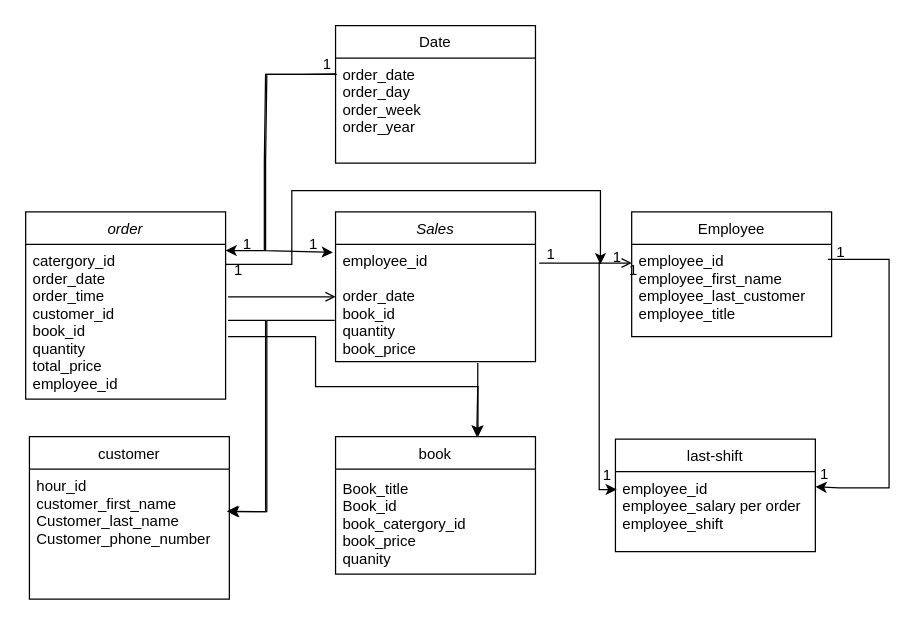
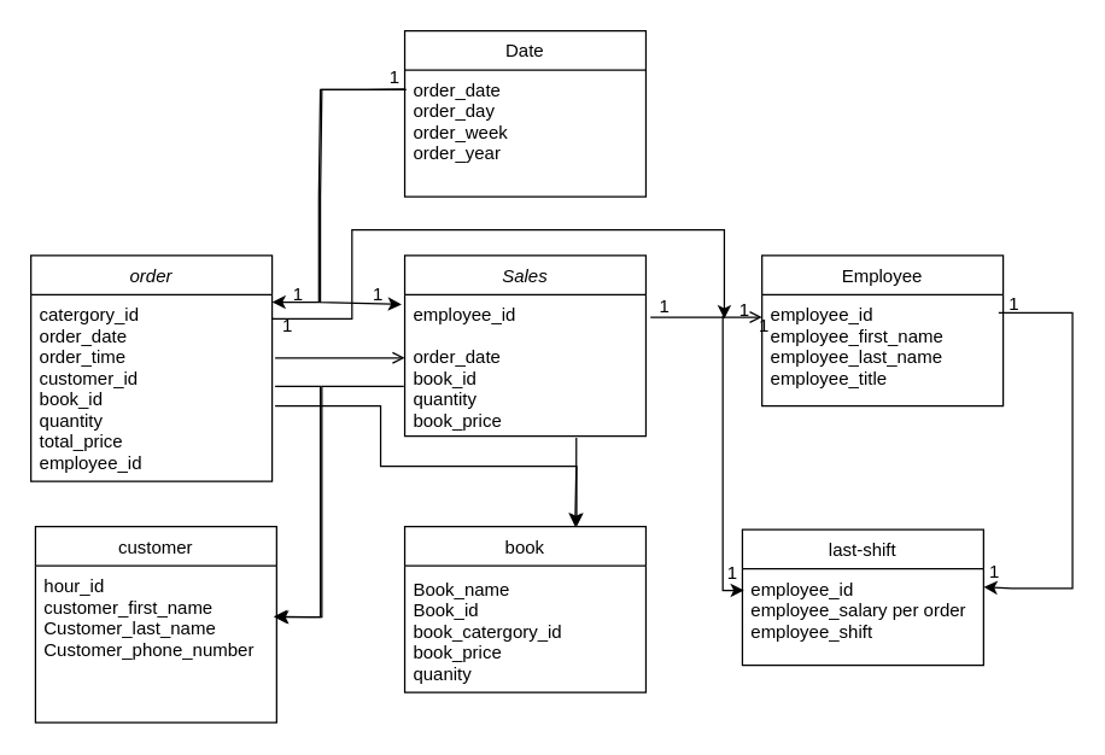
- <mxCell id="8" value="employee_id&#10;employee_first_name&#10;employee_last_customer&#10;employee_title" style="text;align=left;verticalAlign=top;spacingLeft=4;spacingRight=4;overflow=hidden;rotatable=0;points=[[0,0.5],[1,0.5]];portConstraint=eastwest;" parent="7" vertex="1"><mxGeometry y="26" width="160" height="64" as="geometry" /></mxCell>
+ <mxCell id="8" value="employee_id&#10;employee_first_name&#10;employee_last_name&#10;employee_title" style="text;align=left;verticalAlign=top;spacingLeft=4;spacingRight=4;overflow=hidden;rotatable=0;points=[[0,0.5],[1,0.5]];portConstraint=eastwest;" parent="7" vertex="1"><mxGeometry y="26" width="160" height="64" as="geometry" /></mxCell>
- <mxCell id="26" value="Book_title&#10;Book_id&#10;book_catergory_id&#10;book_price&#10;quanity" style="text;align=left;verticalAlign=top;spacingLeft=4;spacingRight=4;overflow=hidden;rotatable=0;points=[[0,0.5],[1,0.5]];portConstraint=eastwest;" parent="1" vertex="1"><mxGeometry x="268" y="377" width="160" height="84" as="geometry" /></mxCell>
+ <mxCell id="26" value="Book_name&#10;Book_id&#10;book_catergory_id&#10;book_price&#10;quanity" style="text;align=left;verticalAlign=top;spacingLeft=4;spacingRight=4;overflow=hidden;rotatable=0;points=[[0,0.5],[1,0.5]];portConstraint=eastwest;" parent="1" vertex="1"><mxGeometry x="268" y="377" width="160" height="84" as="geometry" /></mxCell>
